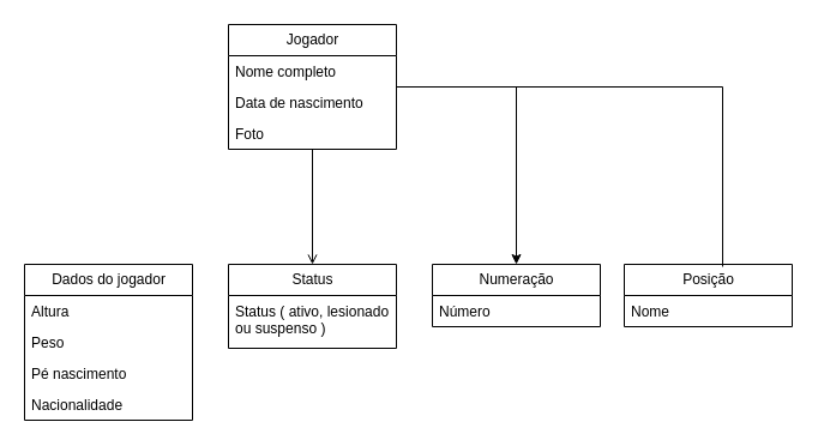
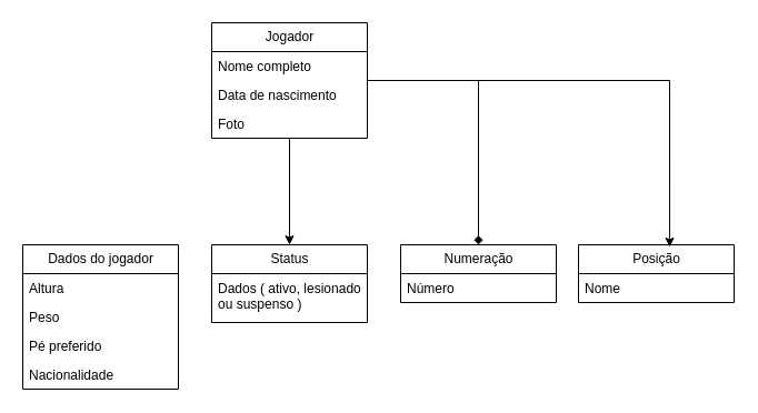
- <mxCell id="3" style="edgeStyle=orthogonalEdgeStyle;rounded=0;orthogonalLoop=1;jettySize=auto;html=1;entryX=0.5;entryY=0;entryDx=0;entryDy=0;" edge="1" parent="1" source="4" target="17"><mxGeometry relative="1" as="geometry" /></mxCell>
+ <mxCell id="3" style="edgeStyle=orthogonalEdgeStyle;rounded=0;orthogonalLoop=1;jettySize=auto;html=1;entryX=0.5;entryY=0;entryDx=0;entryDy=0;endArrow=diamond;" edge="1" parent="1" source="4" target="17"><mxGeometry relative="1" as="geometry" /></mxCell>
- <mxCell id="2" style="edgeStyle=orthogonalEdgeStyle;rounded=0;orthogonalLoop=1;jettySize=auto;html=1;entryX=0.5;entryY=0;entryDx=0;entryDy=0;endArrow=open;" edge="1" parent="1" source="4" target="15"><mxGeometry relative="1" as="geometry" /></mxCell>
+ <mxCell id="2" style="edgeStyle=orthogonalEdgeStyle;rounded=0;orthogonalLoop=1;jettySize=auto;html=1;entryX=0.5;entryY=0;entryDx=0;entryDy=0;" edge="1" parent="1" source="4" target="15"><mxGeometry relative="1" as="geometry" /></mxCell>
- <mxCell id="19" style="edgeStyle=orthogonalEdgeStyle;rounded=0;orthogonalLoop=1;jettySize=auto;html=1;entryX=0.586;entryY=0.038;entryDx=0;entryDy=0;entryPerimeter=0;endArrow=none;" edge="1" parent="1" source="4" target="13"><mxGeometry relative="1" as="geometry" /></mxCell>
+ <mxCell id="19" style="edgeStyle=orthogonalEdgeStyle;rounded=0;orthogonalLoop=1;jettySize=auto;html=1;entryX=0.586;entryY=0.038;entryDx=0;entryDy=0;entryPerimeter=0;" edge="1" parent="1" source="4" target="13"><mxGeometry relative="1" as="geometry" /></mxCell>
- <mxCell id="16" value="Status ( ativo, lesionado ou suspenso )" style="text;strokeColor=none;fillColor=none;align=left;verticalAlign=top;spacingLeft=4;spacingRight=4;overflow=hidden;rotatable=0;points=[[0,0.5],[1,0.5]];portConstraint=eastwest;whiteSpace=wrap;html=1;" vertex="1" parent="15"><mxGeometry y="26" width="140" height="44" as="geometry" /></mxCell>
+ <mxCell id="16" value="Dados ( ativo, lesionado ou suspenso )" style="text;strokeColor=none;fillColor=none;align=left;verticalAlign=top;spacingLeft=4;spacingRight=4;overflow=hidden;rotatable=0;points=[[0,0.5],[1,0.5]];portConstraint=eastwest;whiteSpace=wrap;html=1;" vertex="1" parent="15"><mxGeometry y="26" width="140" height="44" as="geometry" /></mxCell>
- <mxCell id="11" value="Pé nascimento" style="text;strokeColor=none;fillColor=none;align=left;verticalAlign=top;spacingLeft=4;spacingRight=4;overflow=hidden;rotatable=0;points=[[0,0.5,0,0,0],[1,0.5,0,0,0]];portConstraint=eastwest;whiteSpace=wrap;html=1;" vertex="1" parent="8"><mxGeometry y="78" width="140" height="26" as="geometry" /></mxCell>
+ <mxCell id="11" value="Pé preferido" style="text;strokeColor=none;fillColor=none;align=left;verticalAlign=top;spacingLeft=4;spacingRight=4;overflow=hidden;rotatable=0;points=[[0,0.5,0,0,0],[1,0.5,0,0,0]];portConstraint=eastwest;whiteSpace=wrap;html=1;" vertex="1" parent="8"><mxGeometry y="78" width="140" height="26" as="geometry" /></mxCell>
